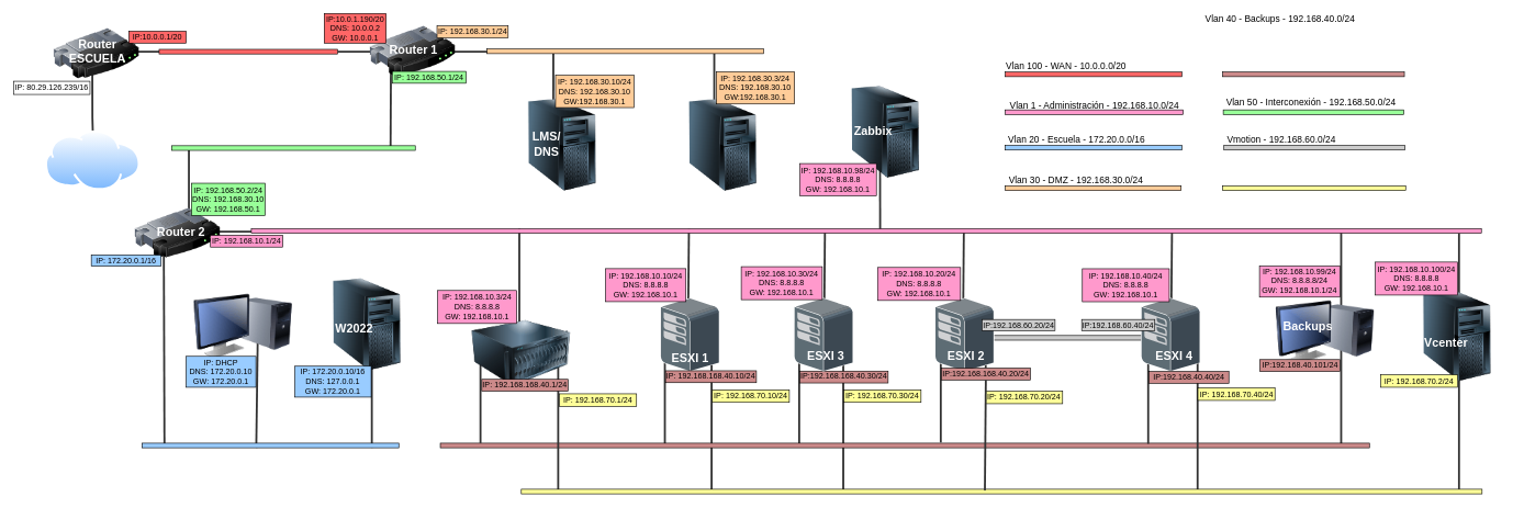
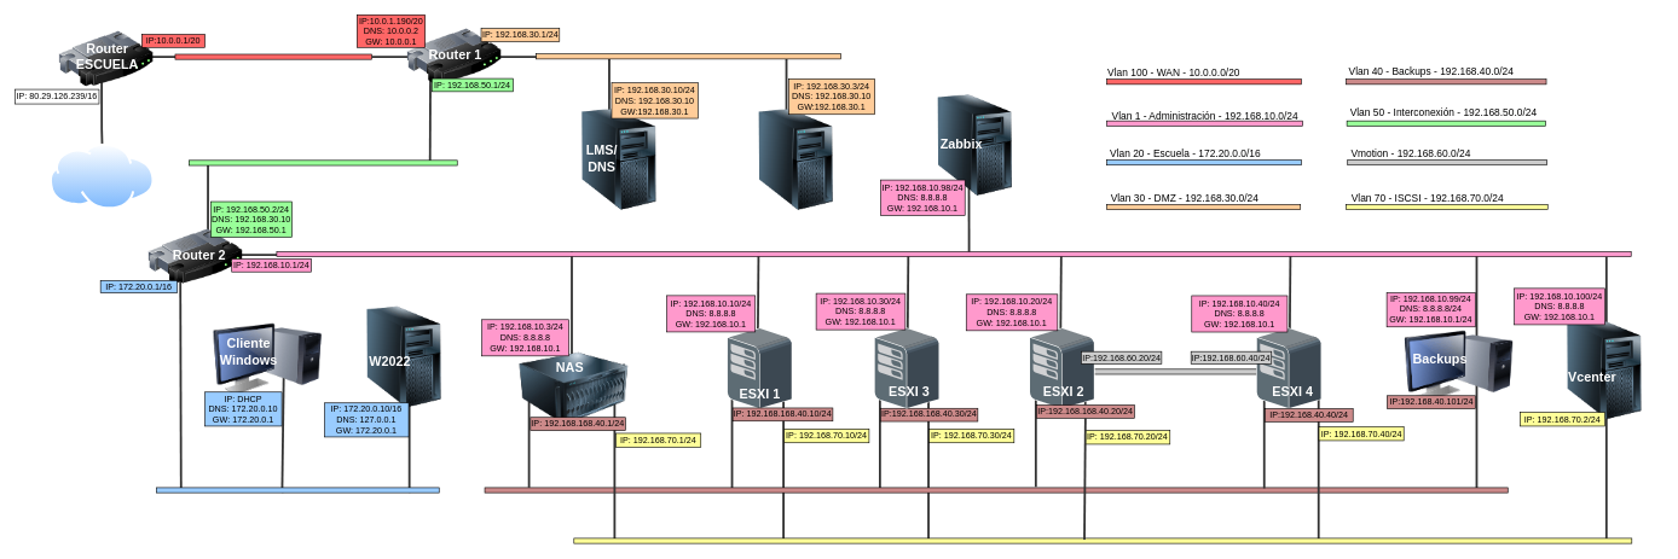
- <mxCell id="71" value="&lt;font style=&quot;font-size: 14px&quot;&gt;Vlan 40 - Backups - 192.168.40.0/24&lt;/font&gt;" style="text;html=1;align=center;verticalAlign=middle;resizable=0;points=[];autosize=1;strokeColor=none;fillColor=none;" parent="1" vertex="1"><mxGeometry x="1824" y="19" width="237" height="18" as="geometry" /></mxCell>
+ <mxCell id="71" value="&lt;font style=&quot;font-size: 14px&quot;&gt;Vlan 40 - Backups - 192.168.40.0/24&lt;/font&gt;" style="text;html=1;align=center;verticalAlign=middle;resizable=0;points=[];autosize=1;strokeColor=none;fillColor=none;" parent="1" vertex="1"><mxGeometry x="1854" y="89" width="237" height="18" as="geometry" /></mxCell>
+ <mxCell id="72" value="&lt;font style=&quot;font-size: 14px&quot;&gt;Vlan 70 - ISCSI - 192.168.70.0/24&lt;/font&gt;" style="text;html=1;align=center;verticalAlign=middle;resizable=0;points=[];autosize=1;strokeColor=none;fillColor=none;" parent="1" vertex="1"><mxGeometry x="1858" y="263.5" width="220" height="18" as="geometry" /></mxCell>
+ <mxCell id="34" value="&lt;b&gt;&lt;font color=&quot;#ffffff&quot;&gt;&lt;font style=&quot;font-size: 18px&quot;&gt;Cliente&lt;br&gt;Windows&lt;/font&gt;&lt;br&gt;&lt;/font&gt;&lt;/b&gt;" style="text;html=1;align=center;verticalAlign=middle;resizable=0;points=[];autosize=1;strokeColor=none;fillColor=none;" parent="1" vertex="1"><mxGeometry x="297" y="468.41" width="89" height="35" as="geometry" /></mxCell>
+ <mxCell id="103" value="&lt;b&gt;&lt;font color=&quot;#ffffff&quot; style=&quot;font-size: 18px&quot;&gt;NAS&lt;/font&gt;&lt;/b&gt;" style="text;html=1;align=center;verticalAlign=middle;resizable=0;points=[];autosize=1;strokeColor=none;fillColor=none;" parent="1" vertex="1"><mxGeometry x="761" y="497.99" width="48" height="20" as="geometry" /></mxCell>
